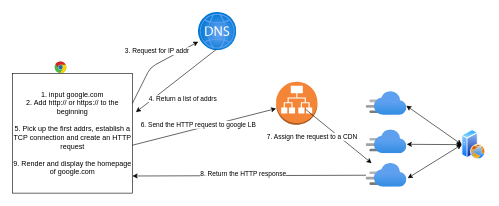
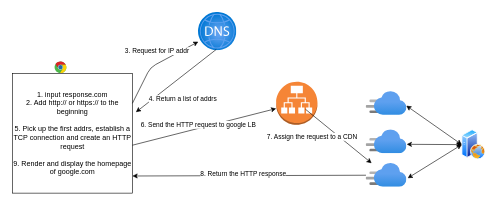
- <mxCell id="3" value="1. input google.com&lt;br&gt;2. Add http:// or https:// to the beginning&lt;br&gt;&lt;br&gt;5. Pick up the first addrs, establish a TCP connection and create an HTTP request&lt;br&gt;&lt;br&gt;9. Render and display the homepage of google.com" style="whiteSpace=wrap;html=1;aspect=fixed;" parent="1" vertex="1"><mxGeometry x="20" y="122" width="200" height="200" as="geometry" /></mxCell>
+ <mxCell id="3" value="1. input response.com&lt;br&gt;2. Add http:// or https:// to the beginning&lt;br&gt;&lt;br&gt;5. Pick up the first addrs, establish a TCP connection and create an HTTP request&lt;br&gt;&lt;br&gt;9. Render and display the homepage of google.com" style="whiteSpace=wrap;html=1;aspect=fixed;" parent="1" vertex="1"><mxGeometry x="20" y="122" width="200" height="200" as="geometry" /></mxCell>
